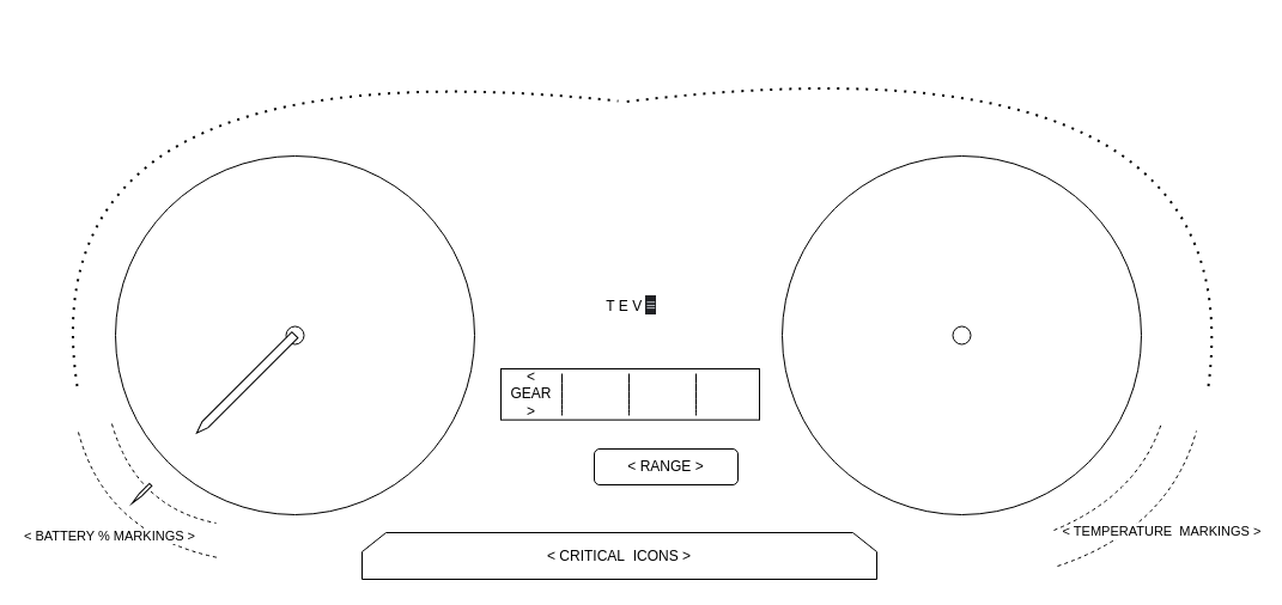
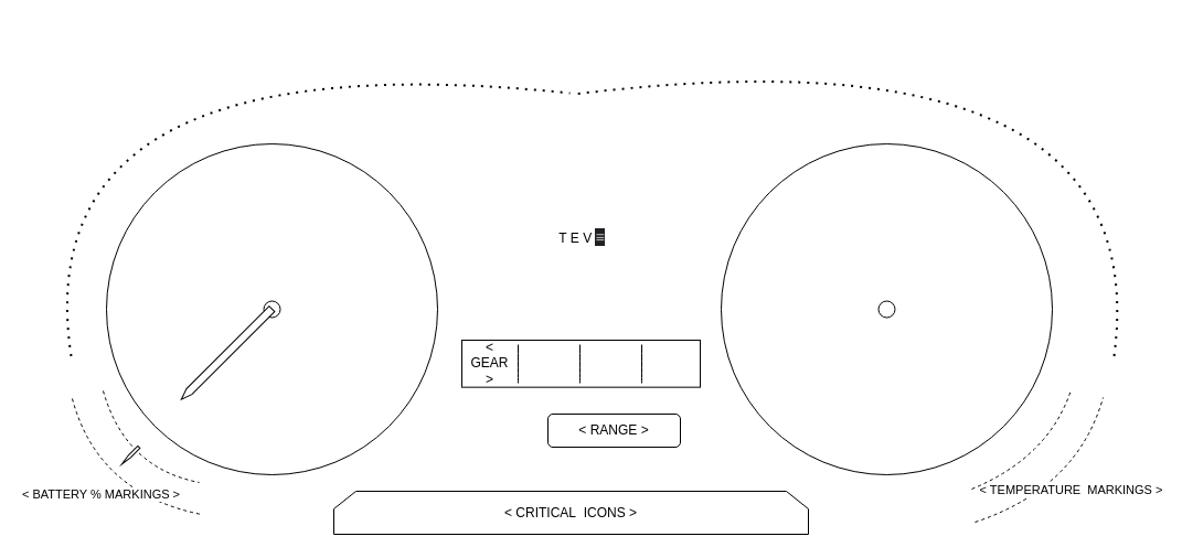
- <mxCell id="20" value="T E V&amp;nbsp;&lt;b style=&quot;color: rgb(189, 193, 198); font-family: arial, sans-serif; font-size: 14px; text-align: left; background-color: rgb(32, 33, 36);&quot;&gt;≡&lt;/b&gt;" style="text;html=1;strokeColor=none;fillColor=none;align=center;verticalAlign=middle;whiteSpace=wrap;rounded=0;hachureGap=4;" vertex="1" parent="1"><mxGeometry x="497" y="239.66" width="60" height="30" as="geometry" /></mxCell>
+ <mxCell id="20" value="T E V&amp;nbsp;&lt;b style=&quot;color: rgb(189, 193, 198); font-family: arial, sans-serif; font-size: 14px; text-align: left; background-color: rgb(32, 33, 36);&quot;&gt;≡&lt;/b&gt;" style="text;html=1;strokeColor=none;fillColor=none;align=center;verticalAlign=middle;whiteSpace=wrap;rounded=0;hachureGap=4;" vertex="1" parent="1"><mxGeometry x="497" y="199.66" width="60" height="30" as="geometry" /></mxCell>
